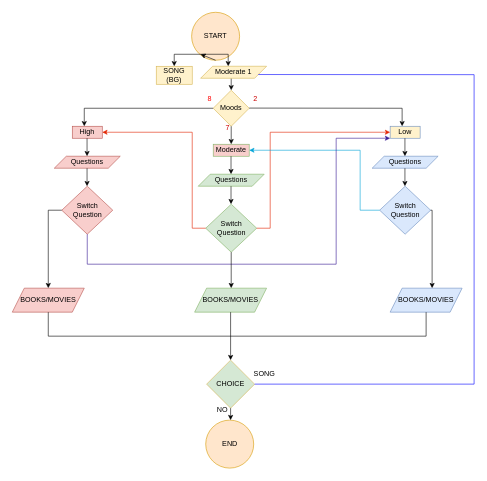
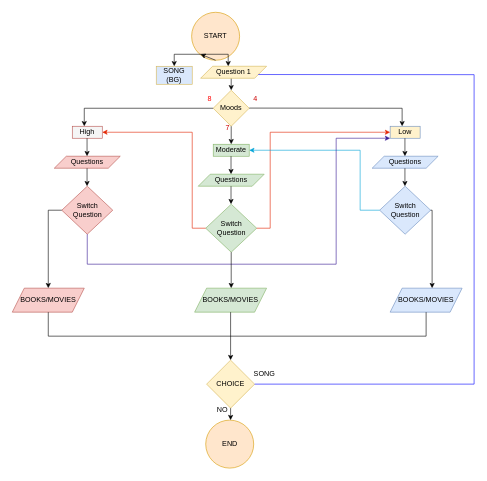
- <mxCell id="24" value="Moderate 1" style="shape=parallelogram;perimeter=parallelogramPerimeter;whiteSpace=wrap;html=1;fixedSize=1;fillColor=#fff2cc;strokeColor=#d6b656;" vertex="1" parent="1"><mxGeometry x="334" y="110" width="110" height="20" as="geometry" /></mxCell>
+ <mxCell id="24" value="Question 1" style="shape=parallelogram;perimeter=parallelogramPerimeter;whiteSpace=wrap;html=1;fixedSize=1;fillColor=#fff2cc;strokeColor=#d6b656;" vertex="1" parent="1"><mxGeometry x="334" y="110" width="110" height="20" as="geometry" /></mxCell>
- <mxCell id="7" value="SONG (BG)" style="rounded=0;whiteSpace=wrap;html=1;fillColor=#fff2cc;strokeColor=#d6b656;" vertex="1" parent="1"><mxGeometry x="260" y="110" width="60" height="30" as="geometry" /></mxCell>
+ <mxCell id="7" value="SONG (BG)" style="rounded=0;whiteSpace=wrap;html=1;fillColor=#dae8fc;strokeColor=#d6b656;" vertex="1" parent="1"><mxGeometry x="260" y="110" width="60" height="30" as="geometry" /></mxCell>
- <mxCell id="12" value="&lt;font color=&quot;#cc0000&quot;&gt;2&lt;/font&gt;" style="text;html=1;align=center;verticalAlign=middle;resizable=0;points=[];autosize=1;strokeColor=none;fillColor=none;" vertex="1" parent="1"><mxGeometry x="410" y="150" width="30" height="30" as="geometry" /></mxCell>
+ <mxCell id="12" value="&lt;font color=&quot;#cc0000&quot;&gt;4&lt;/font&gt;" style="text;html=1;align=center;verticalAlign=middle;resizable=0;points=[];autosize=1;strokeColor=none;fillColor=none;" vertex="1" parent="1"><mxGeometry x="410" y="150" width="30" height="30" as="geometry" /></mxCell>
- <mxCell id="18" value="High" style="rounded=0;whiteSpace=wrap;html=1;fillColor=#f8cecc;strokeColor=#b85450;" vertex="1" parent="1"><mxGeometry x="120" y="210" width="50" height="20" as="geometry" /></mxCell>
+ <mxCell id="18" value="High" style="rounded=0;whiteSpace=wrap;html=1;fillColor=#f5f5f5;strokeColor=#b85450;" vertex="1" parent="1"><mxGeometry x="120" y="210" width="50" height="20" as="geometry" /></mxCell>
- <mxCell id="19" value="Moderate" style="rounded=0;whiteSpace=wrap;html=1;fillColor=#f8cecc;strokeColor=#82b366;" vertex="1" parent="1"><mxGeometry x="355" y="240" width="60" height="20" as="geometry" /></mxCell>
+ <mxCell id="19" value="Moderate" style="rounded=0;whiteSpace=wrap;html=1;fillColor=#d5e8d4;strokeColor=#82b366;" vertex="1" parent="1"><mxGeometry x="355" y="240" width="60" height="20" as="geometry" /></mxCell>
- <mxCell id="47" value="CHOICE" style="rhombus;whiteSpace=wrap;html=1;fillColor=#d5e8d4;strokeColor=#d6b656;" vertex="1" parent="1"><mxGeometry x="344" y="600" width="80" height="80" as="geometry" /></mxCell>
+ <mxCell id="47" value="CHOICE" style="rhombus;whiteSpace=wrap;html=1;fillColor=#fff2cc;strokeColor=#d6b656;" vertex="1" parent="1"><mxGeometry x="344" y="600" width="80" height="80" as="geometry" /></mxCell>
